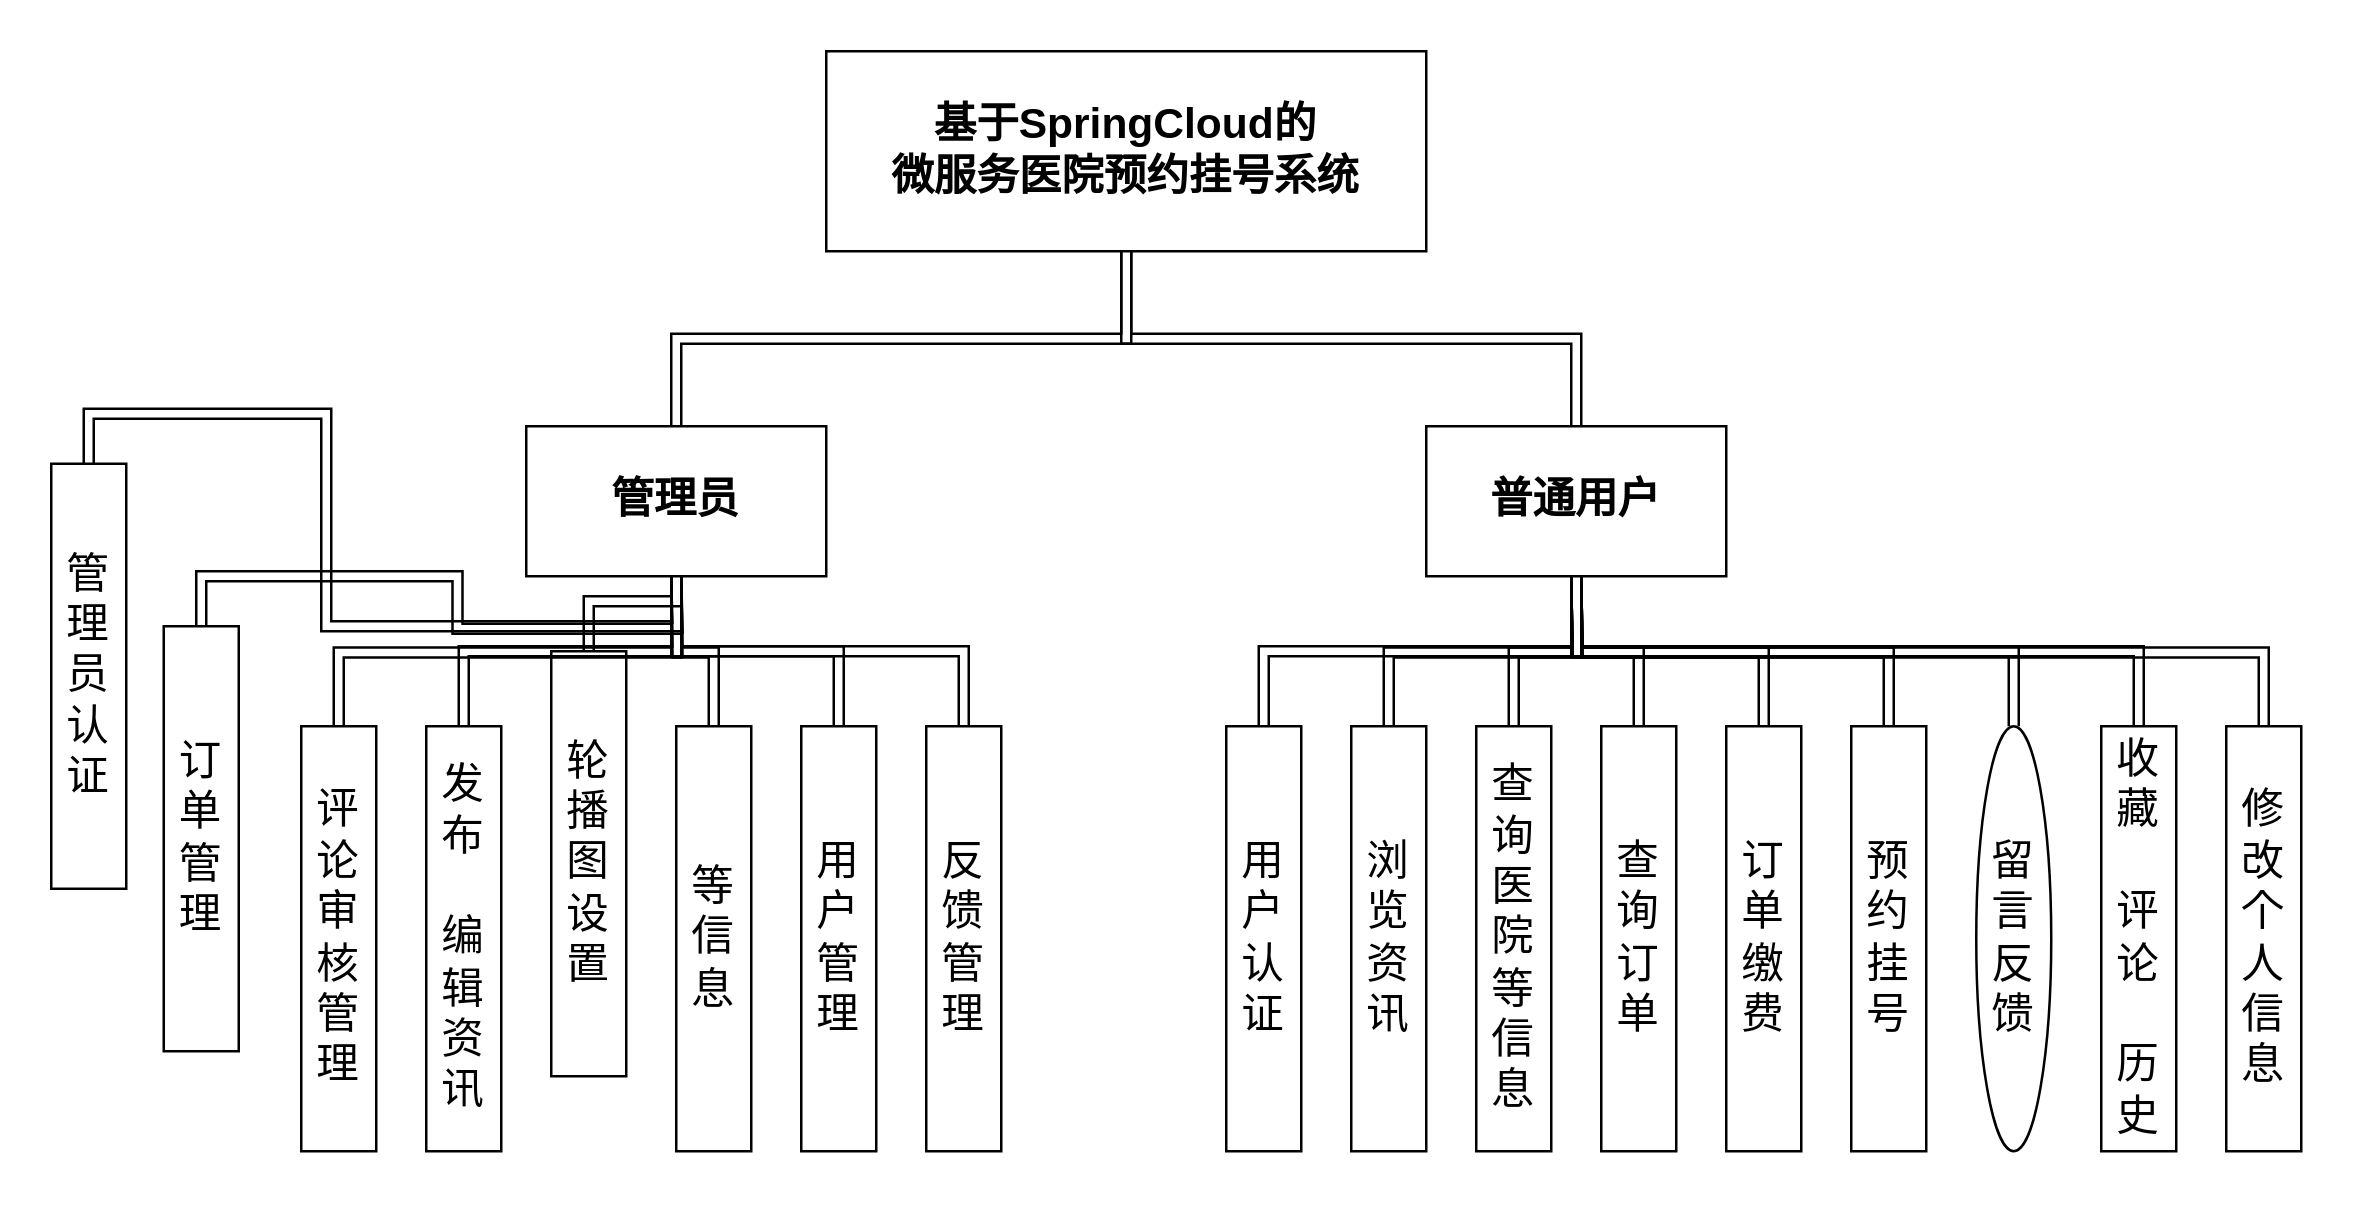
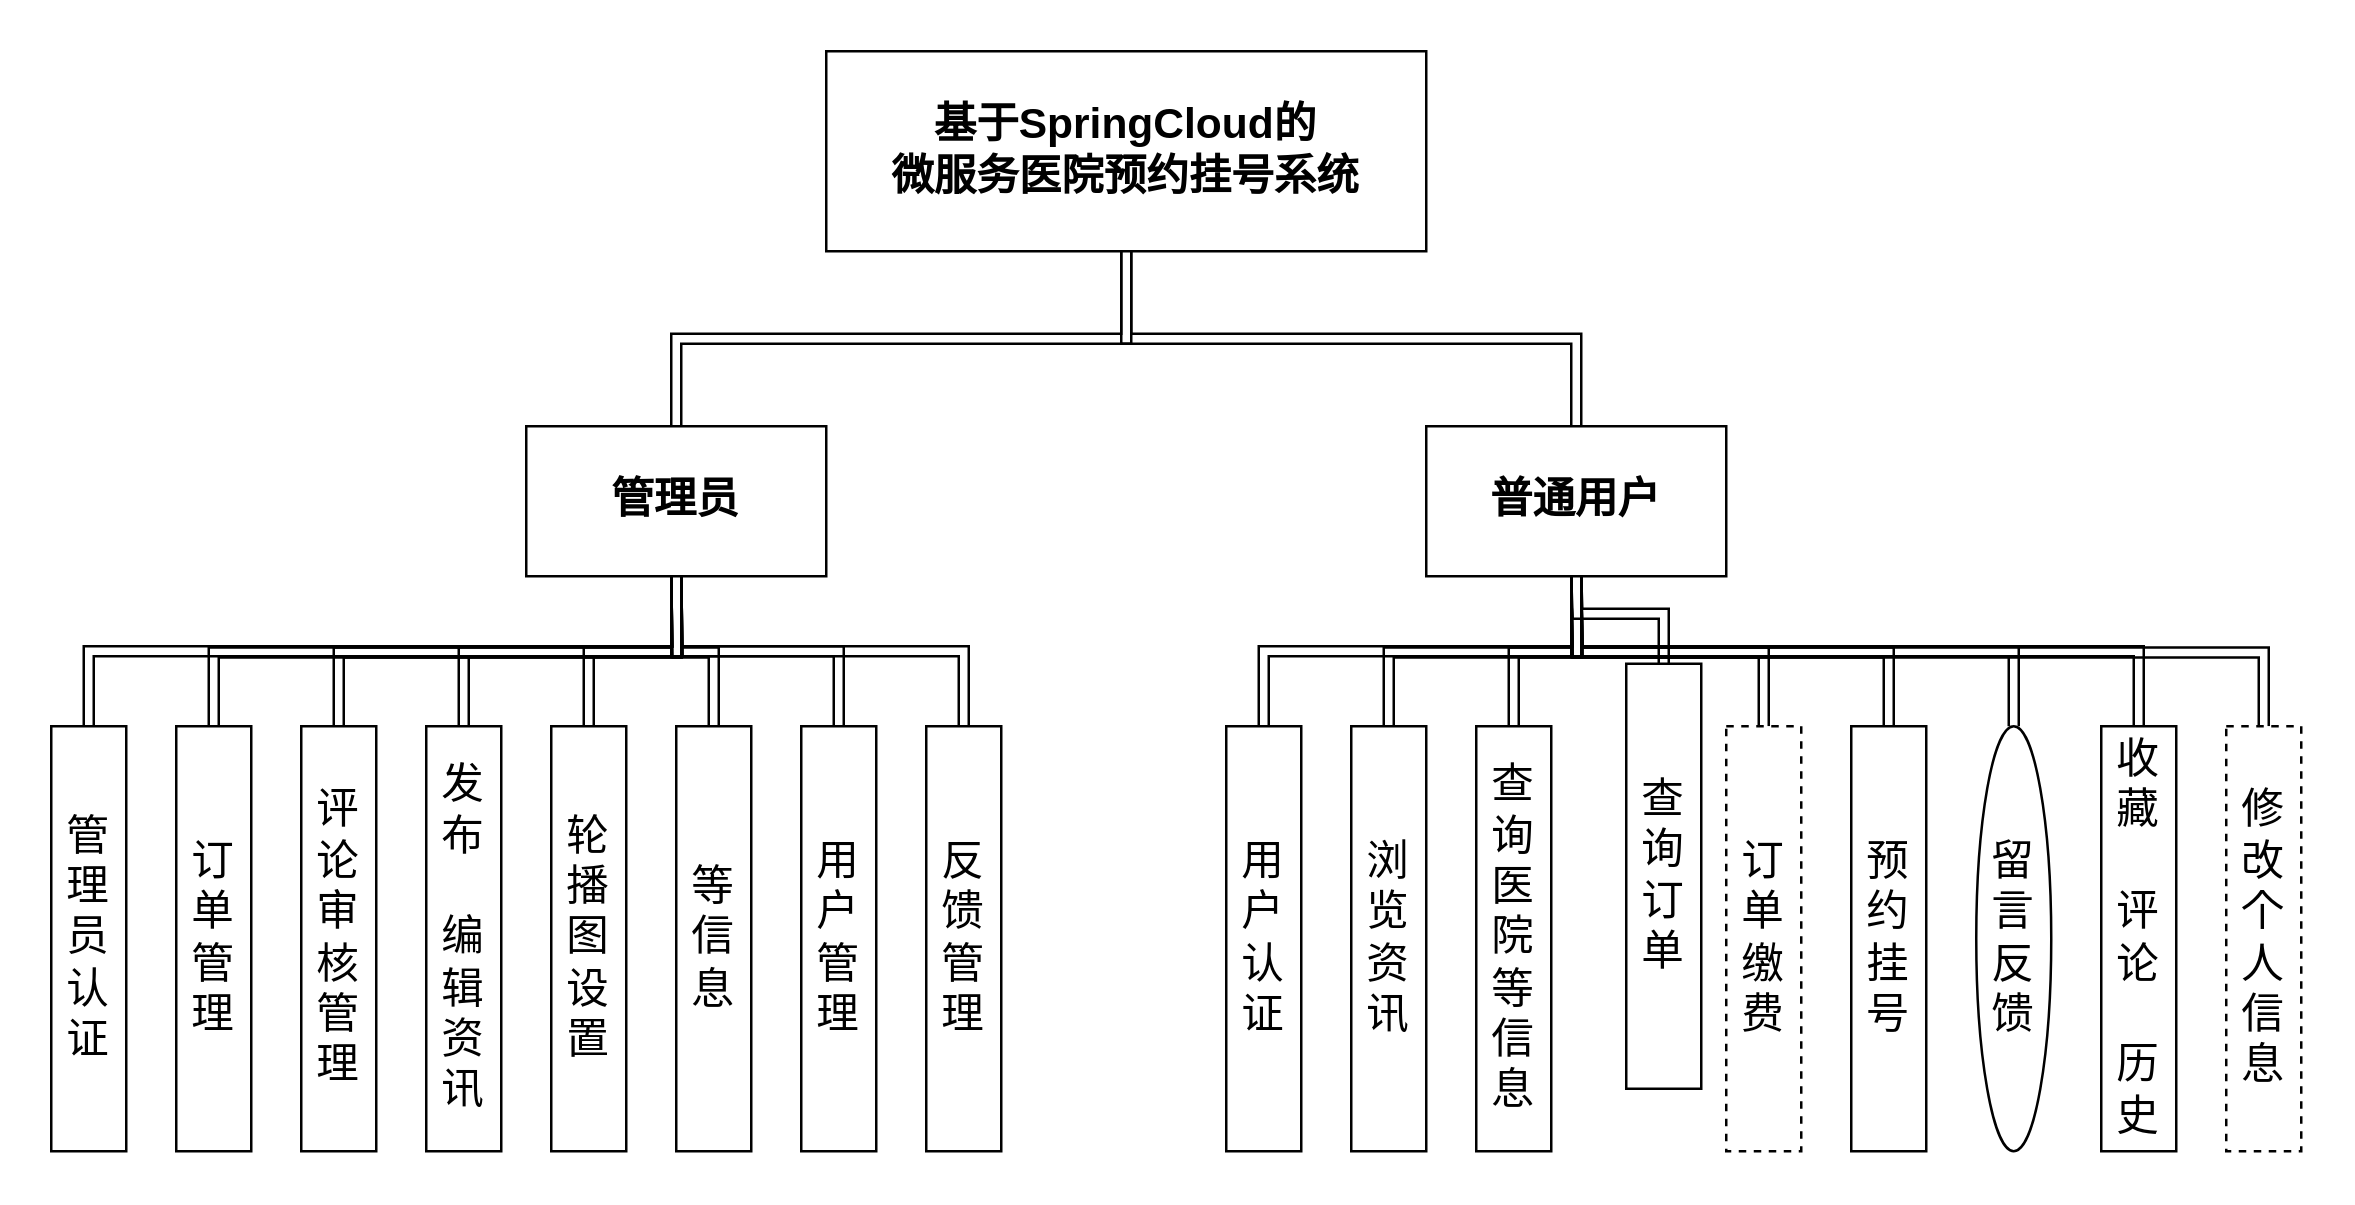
- <mxCell id="40" value="管理员认证" style="rounded=0;whiteSpace=wrap;html=1;fontSize=17;" vertex="1" parent="1"><mxGeometry x="20" y="185" width="30" height="170" as="geometry" /></mxCell>
+ <mxCell id="40" value="管理员认证" style="rounded=0;whiteSpace=wrap;html=1;fontSize=17;" vertex="1" parent="1"><mxGeometry x="20" y="290" width="30" height="170" as="geometry" /></mxCell>
- <mxCell id="38" value="订单管理" style="rounded=0;whiteSpace=wrap;html=1;fontSize=17;" vertex="1" parent="1"><mxGeometry x="65" y="250" width="30" height="170" as="geometry" /></mxCell>
+ <mxCell id="38" value="订单管理" style="rounded=0;whiteSpace=wrap;html=1;fontSize=17;" vertex="1" parent="1"><mxGeometry x="70" y="290" width="30" height="170" as="geometry" /></mxCell>
- <mxCell id="32" value="轮播图设置" style="rounded=0;whiteSpace=wrap;html=1;fontSize=17;" vertex="1" parent="1"><mxGeometry x="220" y="260" width="30" height="170" as="geometry" /></mxCell>
+ <mxCell id="32" value="轮播图设置" style="rounded=0;whiteSpace=wrap;html=1;fontSize=17;" vertex="1" parent="1"><mxGeometry x="220" y="290" width="30" height="170" as="geometry" /></mxCell>
- <mxCell id="14" value="查询订单" style="rounded=0;whiteSpace=wrap;html=1;fontSize=17;" vertex="1" parent="1"><mxGeometry x="640" y="290" width="30" height="170" as="geometry" /></mxCell>
+ <mxCell id="14" value="查询订单" style="rounded=0;whiteSpace=wrap;html=1;fontSize=17;" vertex="1" parent="1"><mxGeometry x="650" y="265" width="30" height="170" as="geometry" /></mxCell>
- <mxCell id="16" value="订单缴费" style="rounded=0;whiteSpace=wrap;html=1;fontSize=17;" vertex="1" parent="1"><mxGeometry x="690" y="290" width="30" height="170" as="geometry" /></mxCell>
+ <mxCell id="16" value="订单缴费" style="rounded=0;whiteSpace=wrap;html=1;fontSize=17;dashed=1;" vertex="1" parent="1"><mxGeometry x="690" y="290" width="30" height="170" as="geometry" /></mxCell>
- <mxCell id="24" value="修改个人信息" style="rounded=0;whiteSpace=wrap;html=1;fontSize=17;" vertex="1" parent="1"><mxGeometry x="890" y="290" width="30" height="170" as="geometry" /></mxCell>
+ <mxCell id="24" value="修改个人信息" style="rounded=0;whiteSpace=wrap;html=1;fontSize=17;dashed=1;" vertex="1" parent="1"><mxGeometry x="890" y="290" width="30" height="170" as="geometry" /></mxCell>
